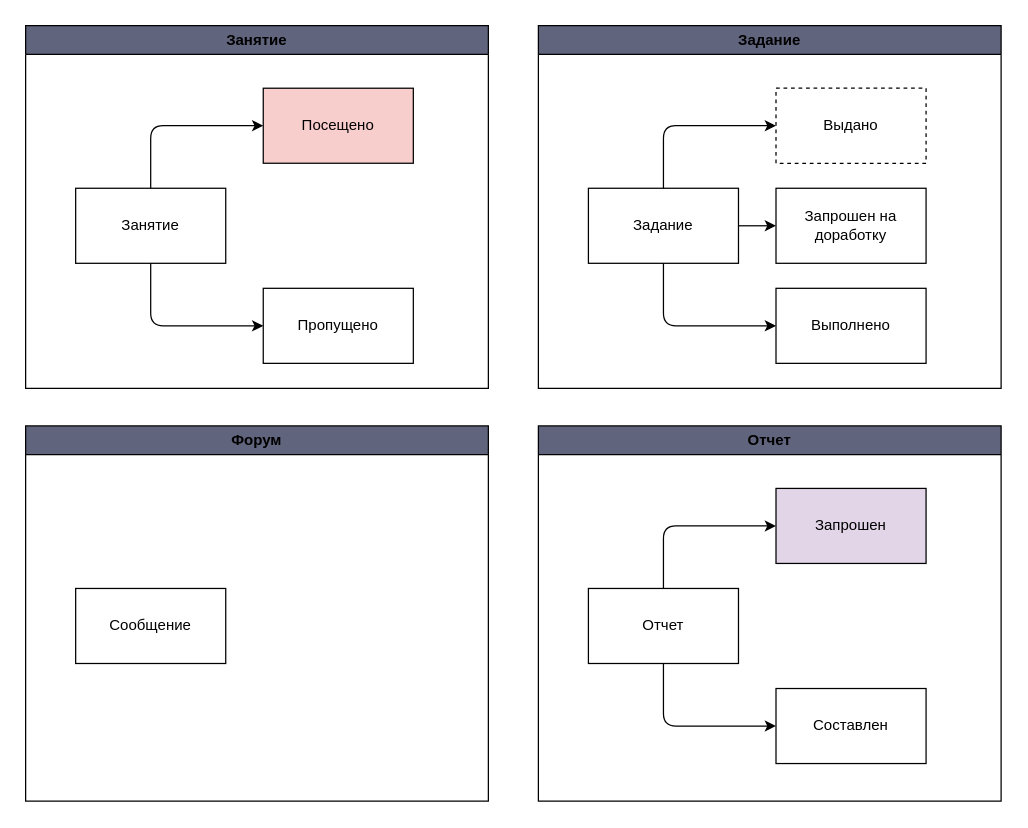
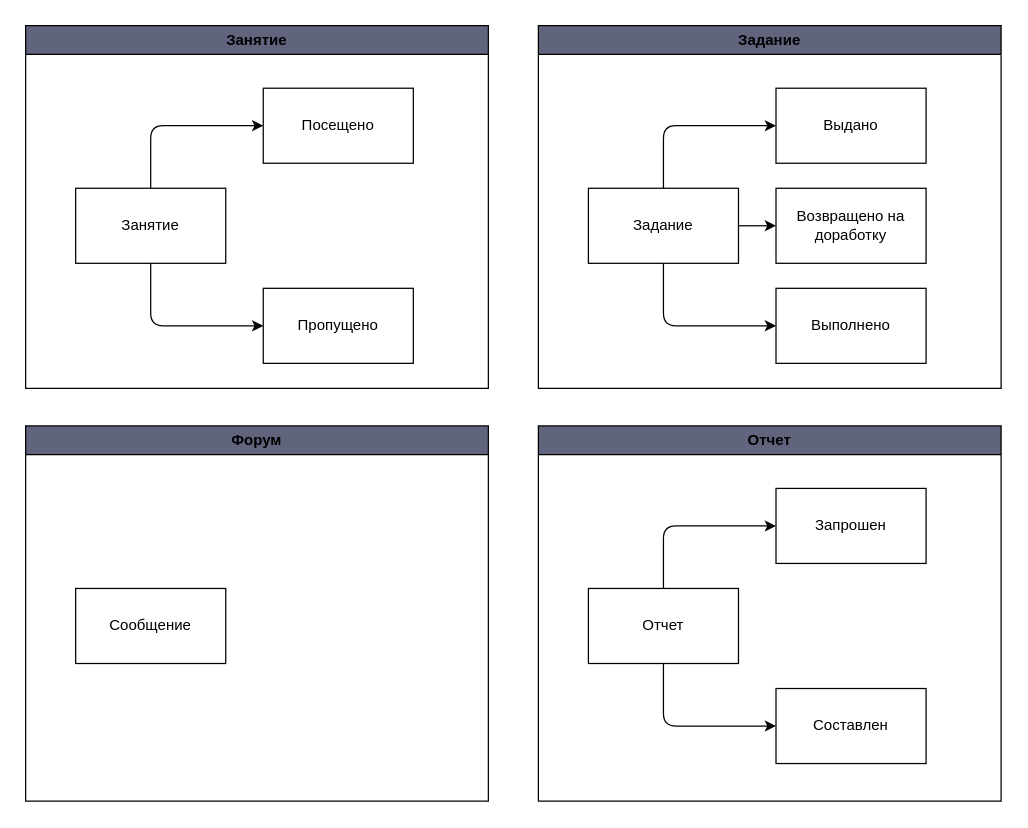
- <mxCell id="4" value="Посещено" style="rounded=0;whiteSpace=wrap;html=1;fillColor=#f8cecc;" vertex="1" parent="2"><mxGeometry x="190" y="50" width="120" height="60" as="geometry" /></mxCell>
+ <mxCell id="4" value="Посещено" style="rounded=0;whiteSpace=wrap;html=1;" vertex="1" parent="2"><mxGeometry x="190" y="50" width="120" height="60" as="geometry" /></mxCell>
- <mxCell id="10" value="Выдано" style="rounded=0;whiteSpace=wrap;html=1;dashed=1;" vertex="1" parent="8"><mxGeometry x="190" y="50" width="120" height="60" as="geometry" /></mxCell>
+ <mxCell id="10" value="Выдано" style="rounded=0;whiteSpace=wrap;html=1;" vertex="1" parent="8"><mxGeometry x="190" y="50" width="120" height="60" as="geometry" /></mxCell>
- <mxCell id="14" value="Запрошен на&lt;br&gt;доработку" style="rounded=0;whiteSpace=wrap;html=1;" vertex="1" parent="8"><mxGeometry x="190" y="130" width="120" height="60" as="geometry" /></mxCell>
+ <mxCell id="14" value="Возвращено на&lt;br&gt;доработку" style="rounded=0;whiteSpace=wrap;html=1;" vertex="1" parent="8"><mxGeometry x="190" y="130" width="120" height="60" as="geometry" /></mxCell>
- <mxCell id="20" value="Запрошен" style="rounded=0;whiteSpace=wrap;html=1;fillColor=#e1d5e7;" vertex="1" parent="18"><mxGeometry x="190" y="50" width="120" height="60" as="geometry" /></mxCell>
+ <mxCell id="20" value="Запрошен" style="rounded=0;whiteSpace=wrap;html=1;" vertex="1" parent="18"><mxGeometry x="190" y="50" width="120" height="60" as="geometry" /></mxCell>
